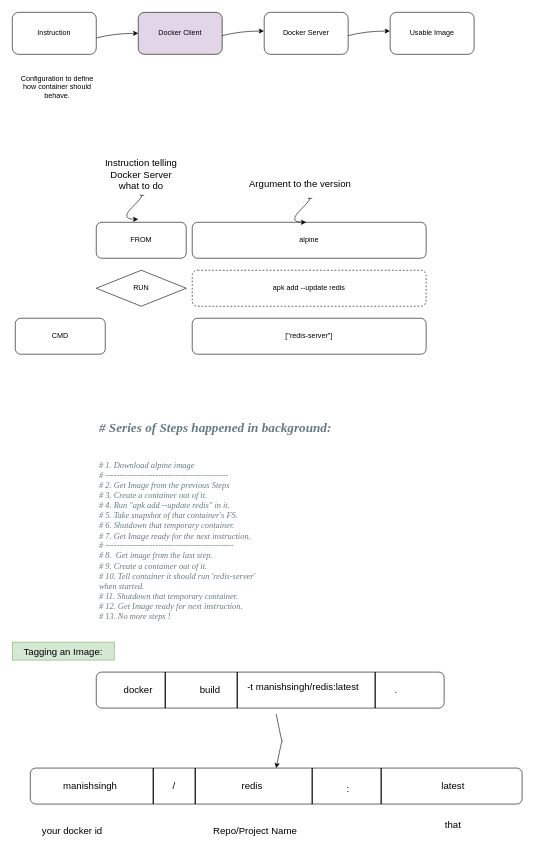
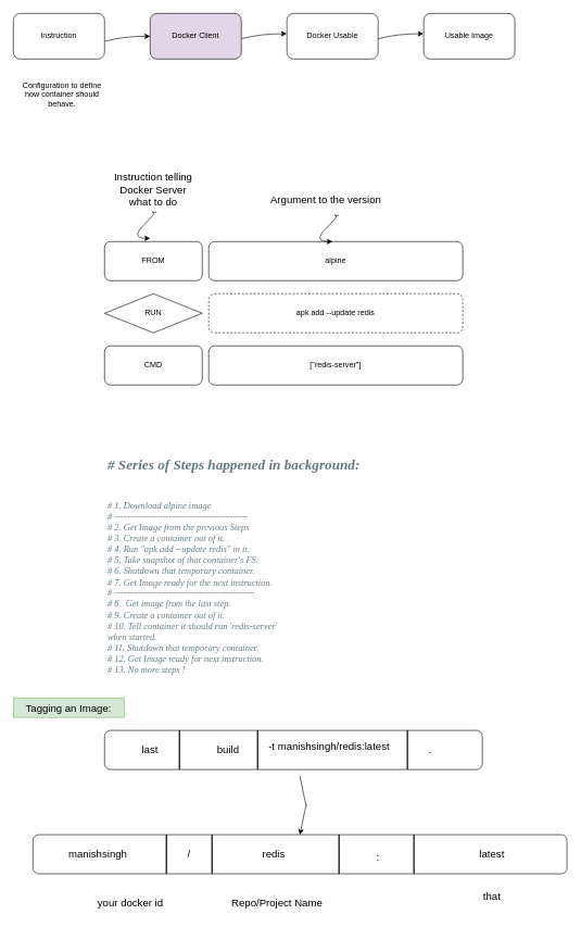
- <mxCell id="4" value="Docker Server" style="rounded=1;whiteSpace=wrap;html=1;" vertex="1" parent="1"><mxGeometry x="440" y="20" width="140" height="70" as="geometry" /></mxCell>
+ <mxCell id="4" value="Docker Usable" style="rounded=1;whiteSpace=wrap;html=1;" vertex="1" parent="1"><mxGeometry x="440" y="20" width="140" height="70" as="geometry" /></mxCell>
- <mxCell id="15" value="CMD" style="rounded=1;whiteSpace=wrap;html=1;" vertex="1" parent="1"><mxGeometry x="25" y="530" width="150" height="60" as="geometry" /></mxCell>
+ <mxCell id="15" value="CMD" style="rounded=1;whiteSpace=wrap;html=1;" vertex="1" parent="1"><mxGeometry x="160" y="530" width="150" height="60" as="geometry" /></mxCell>
- <mxCell id="28" value="docker" style="text;html=1;strokeColor=none;fillColor=none;align=center;verticalAlign=middle;whiteSpace=wrap;rounded=0;fontSize=16;" vertex="1" parent="1"><mxGeometry x="200" y="1135" width="60" height="30" as="geometry" /></mxCell>
+ <mxCell id="28" value="last" style="text;html=1;strokeColor=none;fillColor=none;align=center;verticalAlign=middle;whiteSpace=wrap;rounded=0;fontSize=16;" vertex="1" parent="1"><mxGeometry x="200" y="1135" width="60" height="30" as="geometry" /></mxCell>
- <mxCell id="41" value="your docker id" style="text;html=1;strokeColor=none;fillColor=none;align=center;verticalAlign=middle;whiteSpace=wrap;rounded=0;fontSize=16;" vertex="1" parent="1"><mxGeometry x="40" y="1370" width="160" height="30" as="geometry" /></mxCell>
+ <mxCell id="41" value="your docker id" style="text;html=1;strokeColor=none;fillColor=none;align=center;verticalAlign=middle;whiteSpace=wrap;rounded=0;fontSize=16;" vertex="1" parent="1"><mxGeometry x="120" y="1370" width="160" height="30" as="geometry" /></mxCell>
